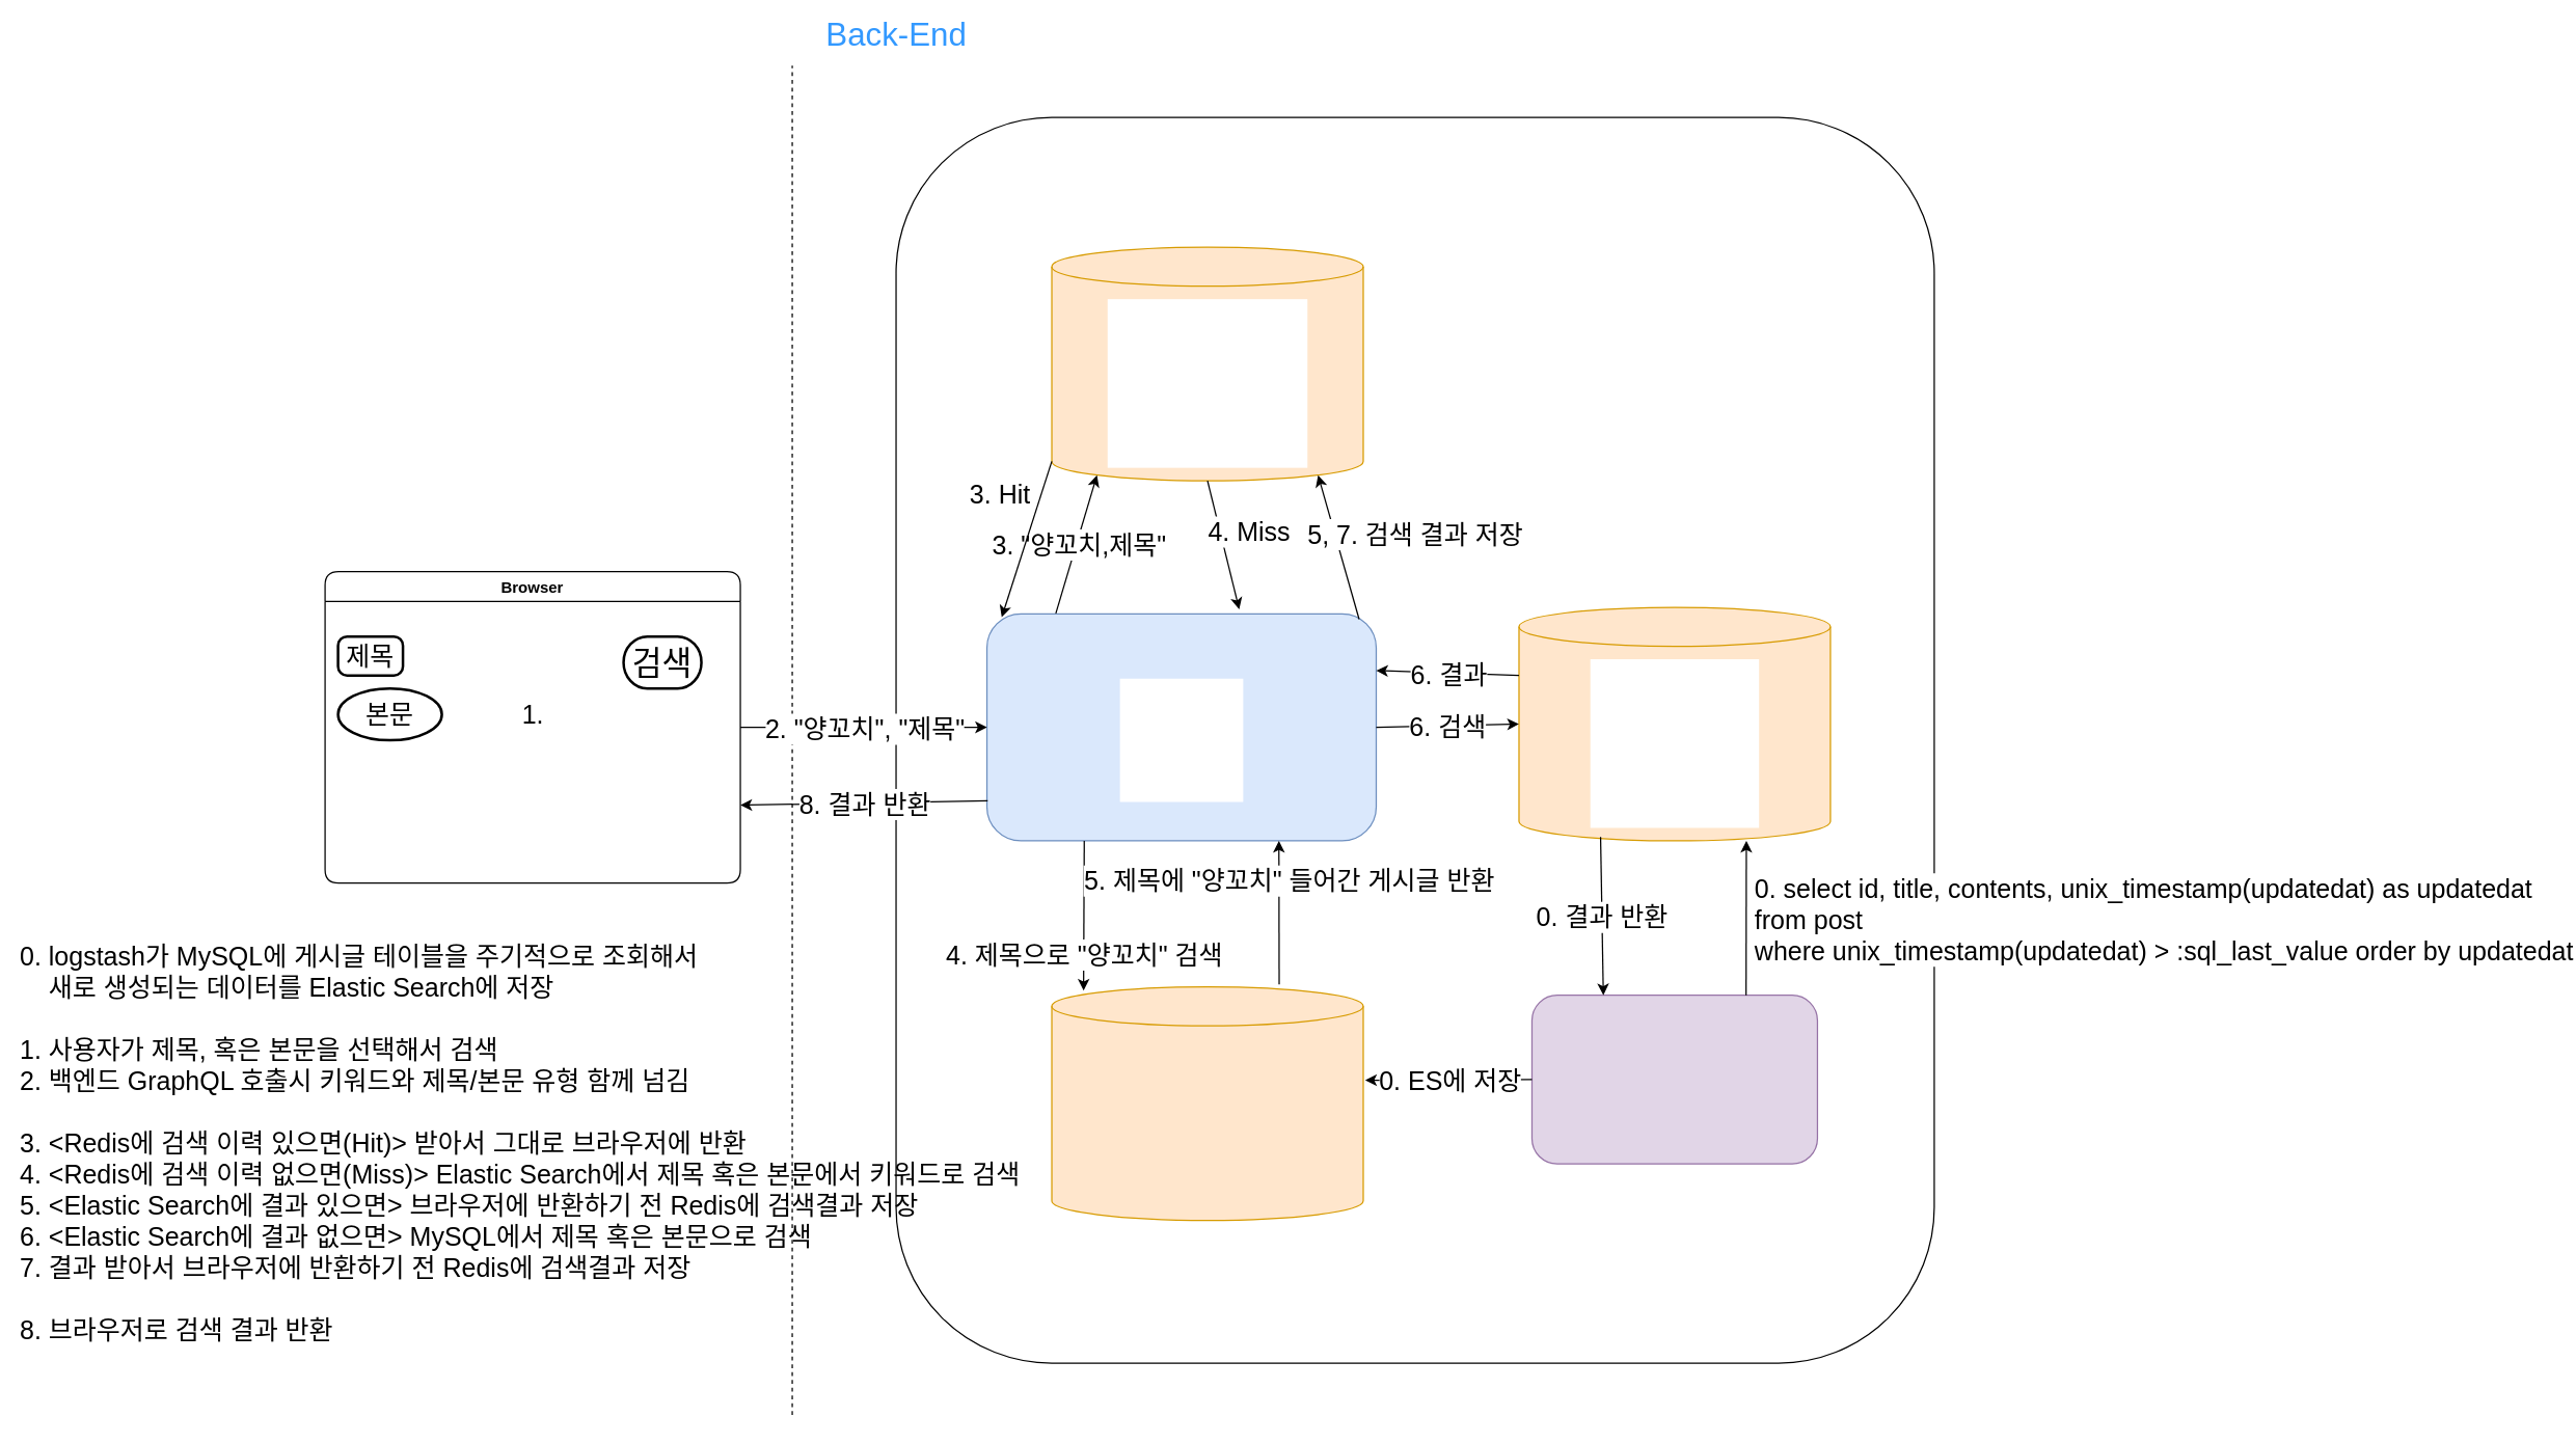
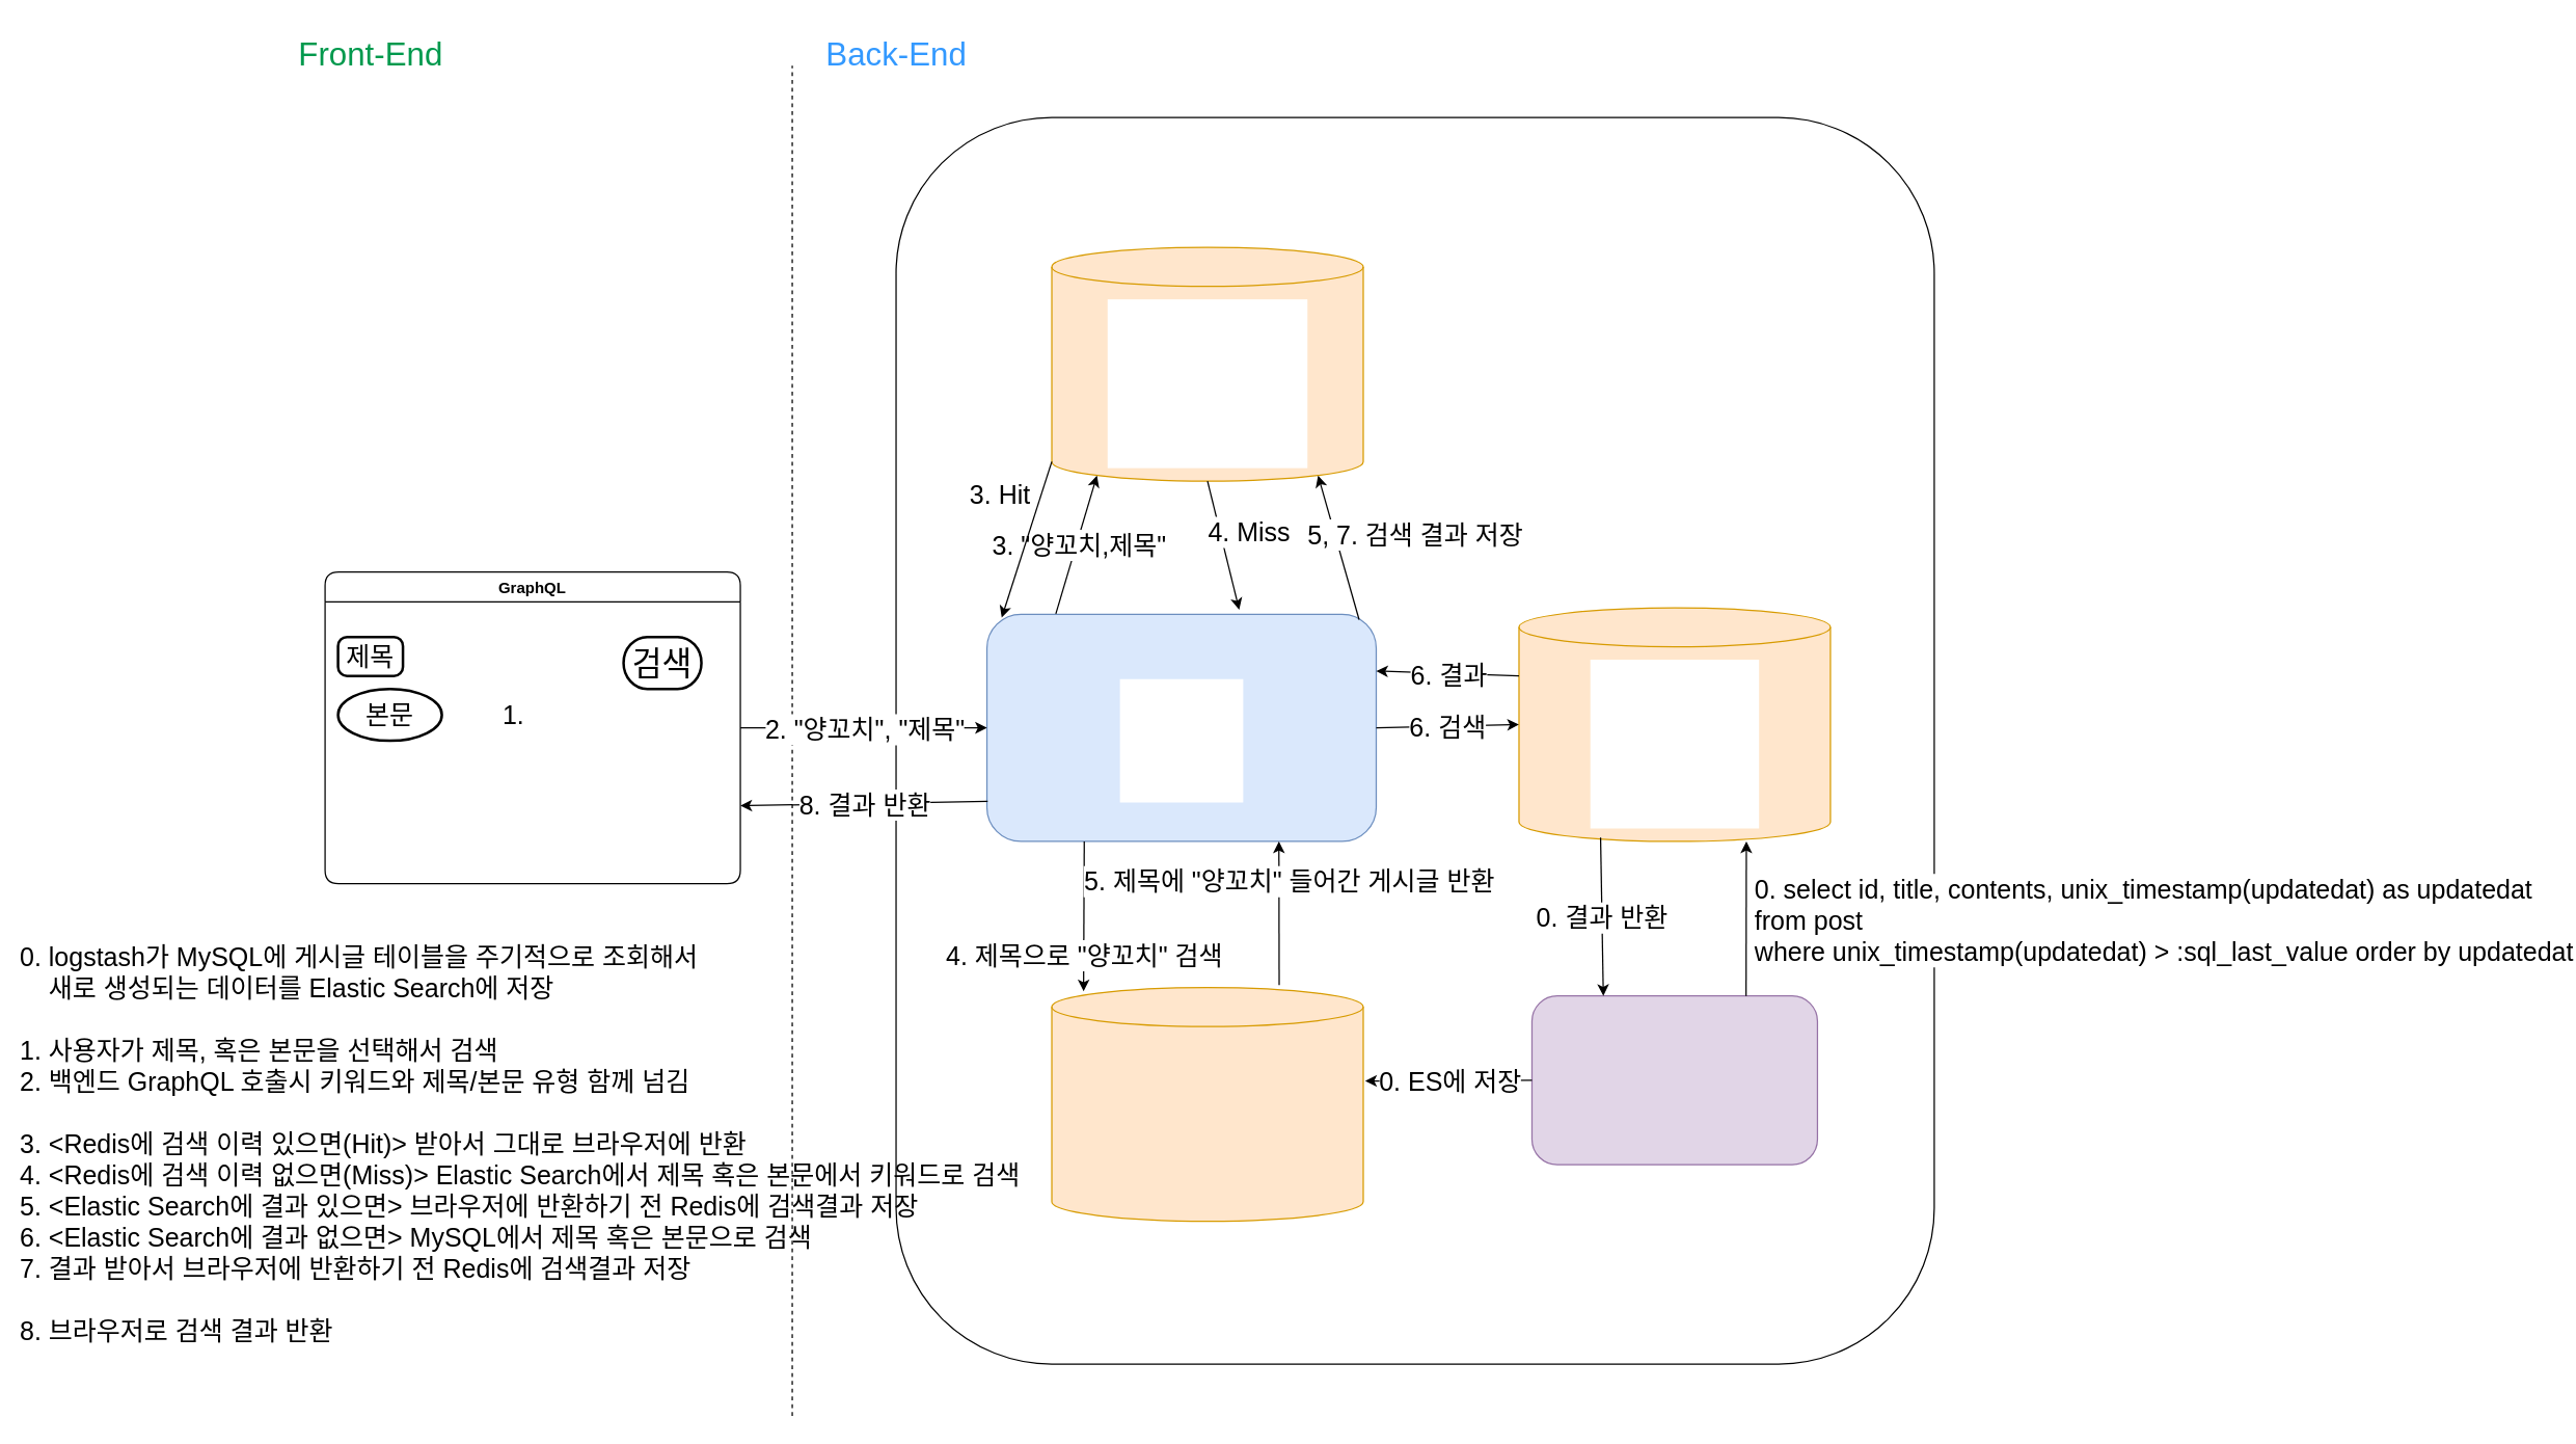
- <mxCell id="23" value="Back-End" style="text;align=center;verticalAlign=middle;resizable=0;points=[];autosize=1;strokeColor=none;fillColor=none;fontColor=#3399FF;labelBorderColor=none;html=1;fontSize=25;" parent="1" vertex="1"><mxGeometry x="630" y="5" width="120" height="40" as="geometry" /></mxCell>
+ <mxCell id="23" value="Back-End" style="text;align=center;verticalAlign=middle;resizable=0;points=[];autosize=1;strokeColor=none;fillColor=none;fontColor=#3399FF;labelBorderColor=none;html=1;fontSize=25;" parent="1" vertex="1"><mxGeometry x="630" y="20" width="120" height="40" as="geometry" /></mxCell>
+ <mxCell id="22" value="Front-End" style="text;align=center;verticalAlign=middle;resizable=0;points=[];autosize=1;strokeColor=none;fillColor=none;fontColor=#00994D;labelBorderColor=none;html=1;fontSize=25;" parent="1" vertex="1"><mxGeometry x="220" y="20" width="130" height="40" as="geometry" /></mxCell>
- <mxCell id="16" value="Browser" style="swimlane;rounded=1;labelBorderColor=none;swimlaneFillColor=default;" parent="1" vertex="1"><mxGeometry x="250" y="440" width="320" height="240" as="geometry"><mxRectangle x="230" y="400" width="130" height="23" as="alternateBounds" /></mxGeometry></mxCell>
+ <mxCell id="16" value="GraphQL" style="swimlane;rounded=1;labelBorderColor=none;swimlaneFillColor=default;" parent="1" vertex="1"><mxGeometry x="250" y="440" width="320" height="240" as="geometry"><mxRectangle x="230" y="400" width="130" height="23" as="alternateBounds" /></mxGeometry></mxCell>
- <mxCell id="20" value="1." style="text;html=1;align=center;verticalAlign=middle;resizable=0;points=[];autosize=1;strokeColor=none;fillColor=none;fontSize=20;" vertex="1" parent="16"><mxGeometry x="145" y="95" width="30" height="30" as="geometry" /></mxCell>
+ <mxCell id="20" value="1." style="text;html=1;align=center;verticalAlign=middle;resizable=0;points=[];autosize=1;strokeColor=none;fillColor=none;fontSize=20;" vertex="1" parent="16"><mxGeometry x="130" y="95" width="30" height="30" as="geometry" /></mxCell>
